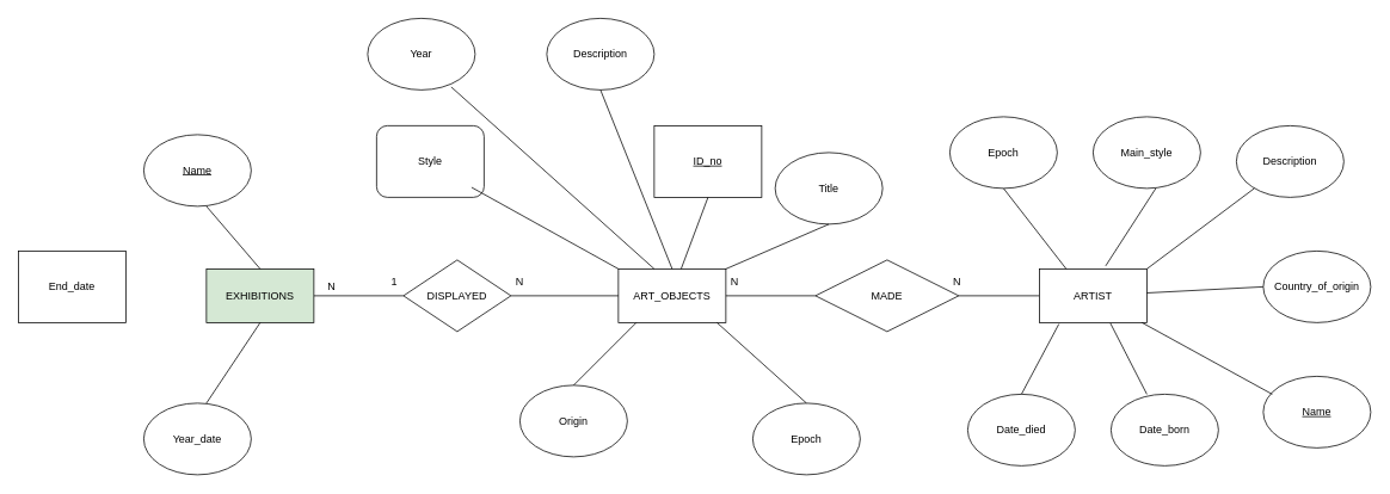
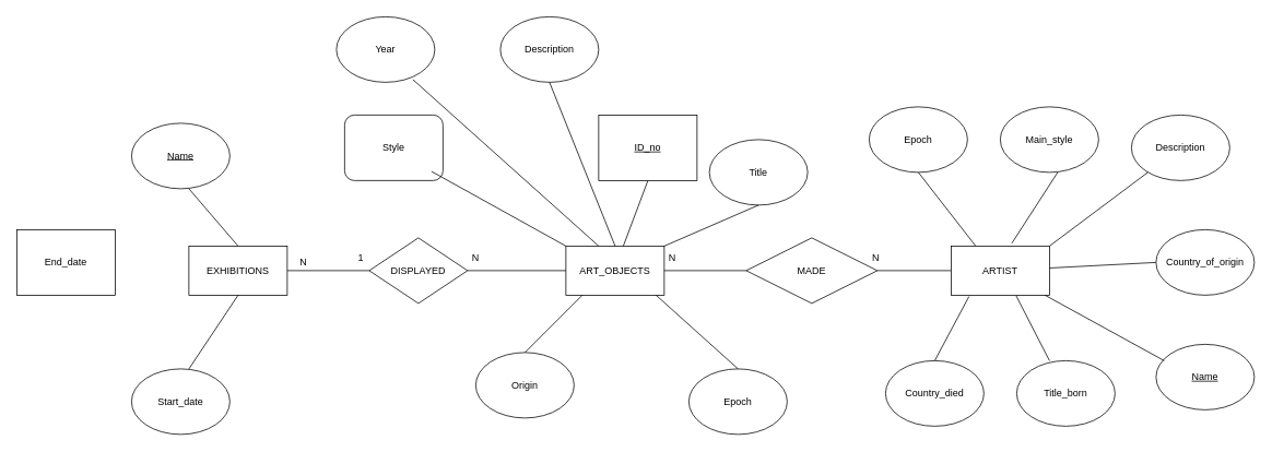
- <mxCell id="28" value="EXHIBITIONS" style="rounded=0;whiteSpace=wrap;html=1;fillColor=#d5e8d4;" vertex="1" parent="1"><mxGeometry x="230" y="300" width="120" height="60" as="geometry" /></mxCell>
+ <mxCell id="28" value="EXHIBITIONS" style="rounded=0;whiteSpace=wrap;html=1;" vertex="1" parent="1"><mxGeometry x="230" y="300" width="120" height="60" as="geometry" /></mxCell>
- <mxCell id="10" value="Date_died" style="ellipse;whiteSpace=wrap;html=1;" vertex="1" parent="1"><mxGeometry x="1080" y="440" width="120" height="80" as="geometry" /></mxCell>
+ <mxCell id="10" value="Country_died" style="ellipse;whiteSpace=wrap;html=1;" vertex="1" parent="1"><mxGeometry x="1080" y="440" width="120" height="80" as="geometry" /></mxCell>
- <mxCell id="11" value="Date_born" style="ellipse;whiteSpace=wrap;html=1;" vertex="1" parent="1"><mxGeometry x="1240" y="440" width="120" height="80" as="geometry" /></mxCell>
+ <mxCell id="11" value="Title_born" style="ellipse;whiteSpace=wrap;html=1;" vertex="1" parent="1"><mxGeometry x="1240" y="440" width="120" height="80" as="geometry" /></mxCell>
- <mxCell id="32" value="Year_date" style="ellipse;whiteSpace=wrap;html=1;" vertex="1" parent="1"><mxGeometry x="160" y="450" width="120" height="80" as="geometry" /></mxCell>
+ <mxCell id="32" value="Start_date" style="ellipse;whiteSpace=wrap;html=1;" vertex="1" parent="1"><mxGeometry x="160" y="450" width="120" height="80" as="geometry" /></mxCell>
